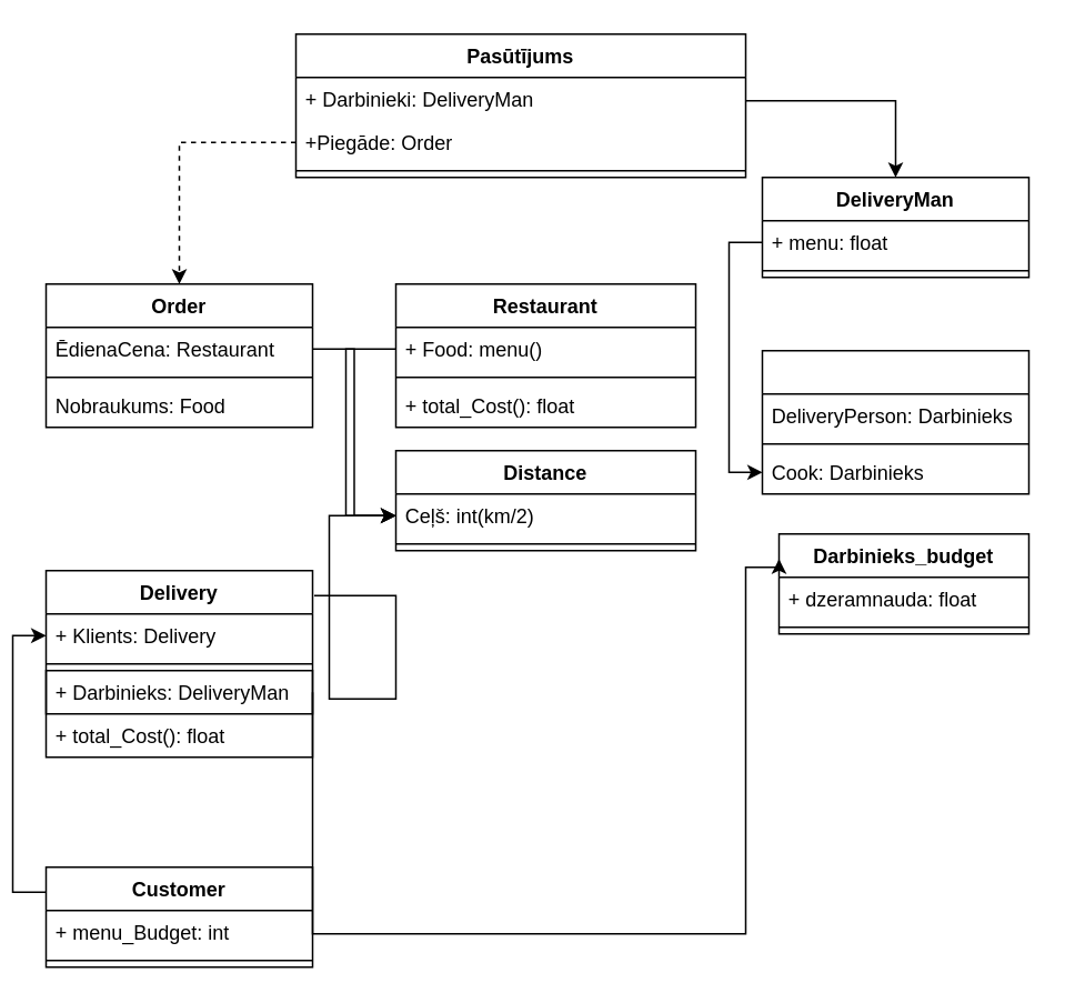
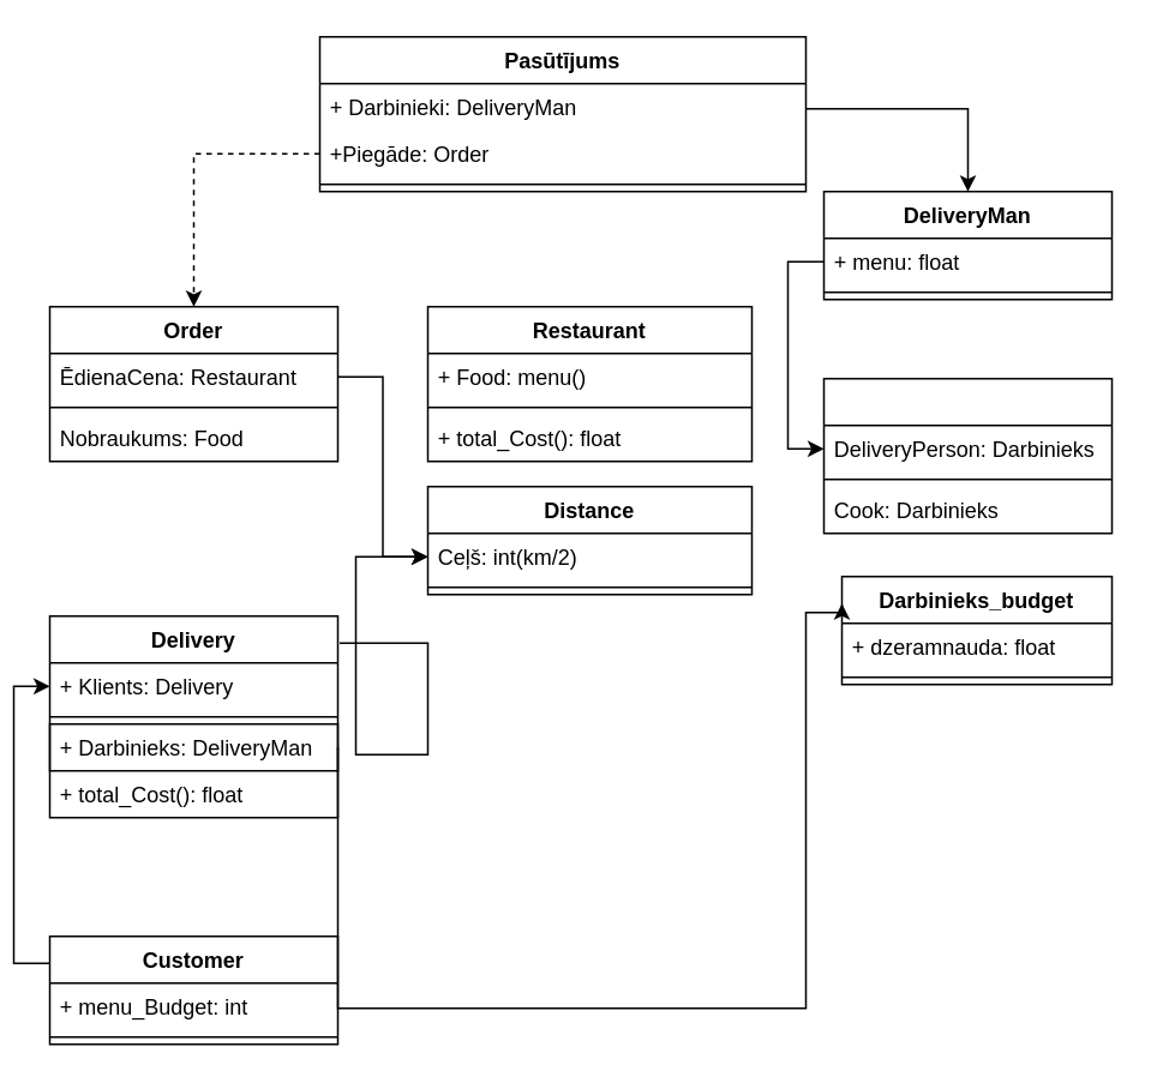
+ <mxCell id="43" style="edgeStyle=orthogonalEdgeStyle;rounded=0;orthogonalLoop=1;jettySize=auto;html=1;exitX=0;exitY=0.5;exitDx=0;exitDy=0;entryX=0;entryY=0.5;entryDx=0;entryDy=0;" edge="1" parent="1" source="7" target="39"><mxGeometry relative="1" as="geometry" /></mxCell>
- <mxCell id="19" style="edgeStyle=orthogonalEdgeStyle;rounded=0;orthogonalLoop=1;jettySize=auto;html=1;exitX=0;exitY=0.5;exitDx=0;exitDy=0;entryX=0;entryY=0.5;entryDx=0;entryDy=0;" parent="1" source="13" target="17" edge="1"><mxGeometry relative="1" as="geometry"><Array as="points"><mxPoint x="200" y="209" /><mxPoint x="200" y="309" /></Array></mxGeometry></mxCell>
- <mxCell id="42" style="edgeStyle=orthogonalEdgeStyle;rounded=0;orthogonalLoop=1;jettySize=auto;html=1;entryX=0;entryY=0.5;entryDx=0;entryDy=0;" edge="1" parent="1" source="7" target="41"><mxGeometry relative="1" as="geometry"><mxPoint x="450" y="145" as="sourcePoint" /><mxPoint x="640" y="290" as="targetPoint" /></mxGeometry></mxCell>
